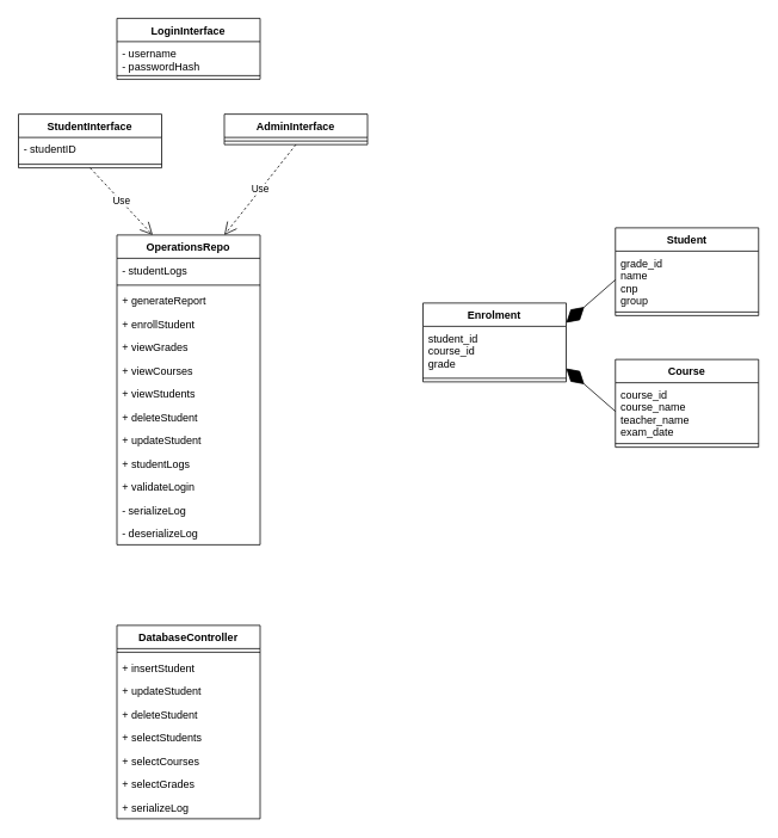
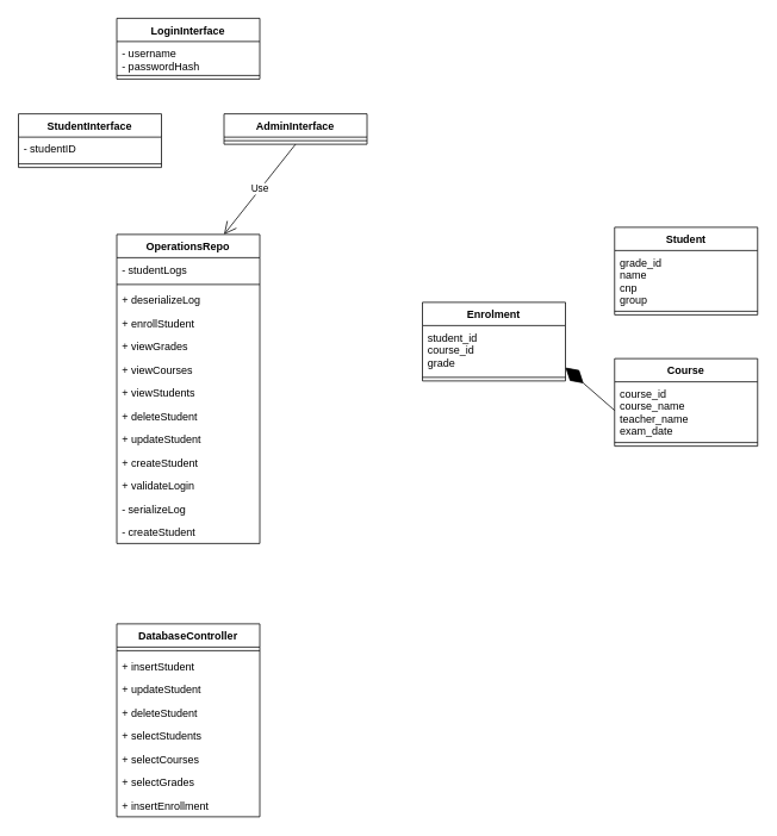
- <mxCell id="34" value="Use" style="endArrow=open;endSize=12;dashed=1;html=1;exitX=0.5;exitY=1;exitDx=0;exitDy=0;entryX=0.75;entryY=0;entryDx=0;entryDy=0;" edge="1" parent="1" source="31" target="5"><mxGeometry width="160" relative="1" as="geometry"><mxPoint x="-120" y="344.5" as="sourcePoint" /><mxPoint x="40" y="344.5" as="targetPoint" /></mxGeometry></mxCell>
+ <mxCell id="34" value="Use" style="endArrow=open;endSize=12;dashed=0;html=1;exitX=0.5;exitY=1;exitDx=0;exitDy=0;entryX=0.75;entryY=0;entryDx=0;entryDy=0;" edge="1" parent="1" source="31" target="5"><mxGeometry width="160" relative="1" as="geometry"><mxPoint x="-120" y="344.5" as="sourcePoint" /><mxPoint x="40" y="344.5" as="targetPoint" /></mxGeometry></mxCell>
- <mxCell id="33" value="Use" style="endArrow=open;endSize=12;dashed=1;html=1;entryX=0.25;entryY=0;entryDx=0;entryDy=0;exitX=0.5;exitY=1;exitDx=0;exitDy=0;" edge="1" parent="1" source="28" target="5"><mxGeometry width="160" relative="1" as="geometry"><mxPoint x="-110" y="304.5" as="sourcePoint" /><mxPoint x="50" y="304.5" as="targetPoint" /></mxGeometry></mxCell>
- <mxCell id="44" value="" style="endArrow=diamondThin;endFill=1;endSize=24;html=1;entryX=1;entryY=0.25;entryDx=0;entryDy=0;exitX=0;exitY=0.5;exitDx=0;exitDy=0;" edge="1" parent="1" source="36" target="38"><mxGeometry width="160" relative="1" as="geometry"><mxPoint x="437" y="436" as="sourcePoint" /><mxPoint x="597" y="436" as="targetPoint" /></mxGeometry></mxCell>
- <mxCell id="8" value="+ generateReport" style="text;strokeColor=none;fillColor=none;align=left;verticalAlign=top;spacingLeft=4;spacingRight=4;overflow=hidden;rotatable=0;points=[[0,0.5],[1,0.5]];portConstraint=eastwest;" parent="5" vertex="1"><mxGeometry y="60" width="160" height="26" as="geometry" /></mxCell>
+ <mxCell id="8" value="+ deserializeLog" style="text;strokeColor=none;fillColor=none;align=left;verticalAlign=top;spacingLeft=4;spacingRight=4;overflow=hidden;rotatable=0;points=[[0,0.5],[1,0.5]];portConstraint=eastwest;" parent="5" vertex="1"><mxGeometry y="60" width="160" height="26" as="geometry" /></mxCell>
- <mxCell id="15" value="+ studentLogs" style="text;strokeColor=none;fillColor=none;align=left;verticalAlign=top;spacingLeft=4;spacingRight=4;overflow=hidden;rotatable=0;points=[[0,0.5],[1,0.5]];portConstraint=eastwest;" parent="5" vertex="1"><mxGeometry y="242" width="160" height="26" as="geometry" /></mxCell>
+ <mxCell id="15" value="+ createStudent" style="text;strokeColor=none;fillColor=none;align=left;verticalAlign=top;spacingLeft=4;spacingRight=4;overflow=hidden;rotatable=0;points=[[0,0.5],[1,0.5]];portConstraint=eastwest;" parent="5" vertex="1"><mxGeometry y="242" width="160" height="26" as="geometry" /></mxCell>
- <mxCell id="18" value="- deserializeLog" style="text;strokeColor=none;fillColor=none;align=left;verticalAlign=top;spacingLeft=4;spacingRight=4;overflow=hidden;rotatable=0;points=[[0,0.5],[1,0.5]];portConstraint=eastwest;" vertex="1" parent="5"><mxGeometry y="320" width="160" height="26" as="geometry" /></mxCell>
+ <mxCell id="18" value="- createStudent" style="text;strokeColor=none;fillColor=none;align=left;verticalAlign=top;spacingLeft=4;spacingRight=4;overflow=hidden;rotatable=0;points=[[0,0.5],[1,0.5]];portConstraint=eastwest;" vertex="1" parent="5"><mxGeometry y="320" width="160" height="26" as="geometry" /></mxCell>
- <mxCell id="27" value="+ serializeLog" style="text;strokeColor=none;fillColor=none;align=left;verticalAlign=top;spacingLeft=4;spacingRight=4;overflow=hidden;rotatable=0;points=[[0,0.5],[1,0.5]];portConstraint=eastwest;" parent="19" vertex="1"><mxGeometry y="190" width="160" height="26" as="geometry" /></mxCell>
+ <mxCell id="27" value="+ insertEnrollment" style="text;strokeColor=none;fillColor=none;align=left;verticalAlign=top;spacingLeft=4;spacingRight=4;overflow=hidden;rotatable=0;points=[[0,0.5],[1,0.5]];portConstraint=eastwest;" parent="19" vertex="1"><mxGeometry y="190" width="160" height="26" as="geometry" /></mxCell>
